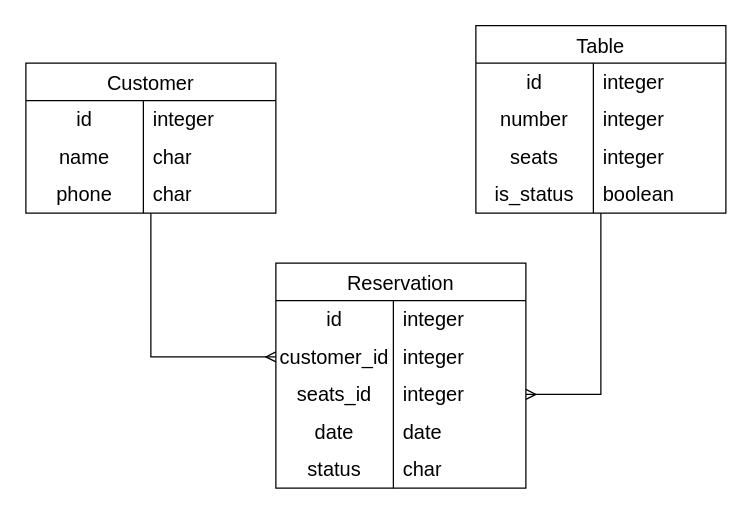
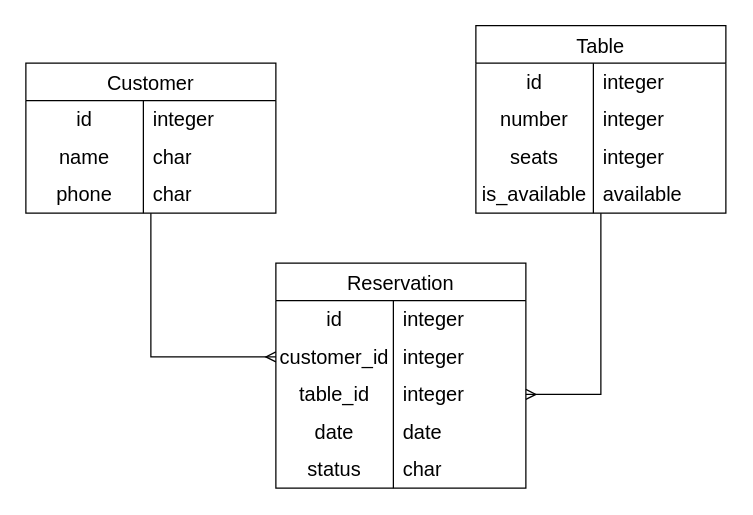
- <mxCell id="25" value="is_status" style="shape=partialRectangle;html=1;whiteSpace=wrap;connectable=0;fillColor=none;top=0;left=0;bottom=0;right=0;overflow=hidden;strokeColor=inherit;fontSize=16;" vertex="1" parent="24"><mxGeometry width="94" height="30" as="geometry"><mxRectangle width="94" height="30" as="alternateBounds" /></mxGeometry></mxCell>
+ <mxCell id="25" value="is_available" style="shape=partialRectangle;html=1;whiteSpace=wrap;connectable=0;fillColor=none;top=0;left=0;bottom=0;right=0;overflow=hidden;strokeColor=inherit;fontSize=16;" vertex="1" parent="24"><mxGeometry width="94" height="30" as="geometry"><mxRectangle width="94" height="30" as="alternateBounds" /></mxGeometry></mxCell>
- <mxCell id="26" value="boolean" style="shape=partialRectangle;html=1;whiteSpace=wrap;connectable=0;fillColor=none;top=0;left=0;bottom=0;right=0;align=left;spacingLeft=6;overflow=hidden;strokeColor=inherit;fontSize=16;" vertex="1" parent="24"><mxGeometry x="94" width="106" height="30" as="geometry"><mxRectangle width="106" height="30" as="alternateBounds" /></mxGeometry></mxCell>
+ <mxCell id="26" value="available" style="shape=partialRectangle;html=1;whiteSpace=wrap;connectable=0;fillColor=none;top=0;left=0;bottom=0;right=0;align=left;spacingLeft=6;overflow=hidden;strokeColor=inherit;fontSize=16;" vertex="1" parent="24"><mxGeometry x="94" width="106" height="30" as="geometry"><mxRectangle width="106" height="30" as="alternateBounds" /></mxGeometry></mxCell>
- <mxCell id="35" value="seats_id" style="shape=partialRectangle;html=1;whiteSpace=wrap;connectable=0;fillColor=none;top=0;left=0;bottom=0;right=0;overflow=hidden;strokeColor=inherit;fontSize=16;" vertex="1" parent="34"><mxGeometry width="94" height="30" as="geometry"><mxRectangle width="94" height="30" as="alternateBounds" /></mxGeometry></mxCell>
+ <mxCell id="35" value="table_id" style="shape=partialRectangle;html=1;whiteSpace=wrap;connectable=0;fillColor=none;top=0;left=0;bottom=0;right=0;overflow=hidden;strokeColor=inherit;fontSize=16;" vertex="1" parent="34"><mxGeometry width="94" height="30" as="geometry"><mxRectangle width="94" height="30" as="alternateBounds" /></mxGeometry></mxCell>
